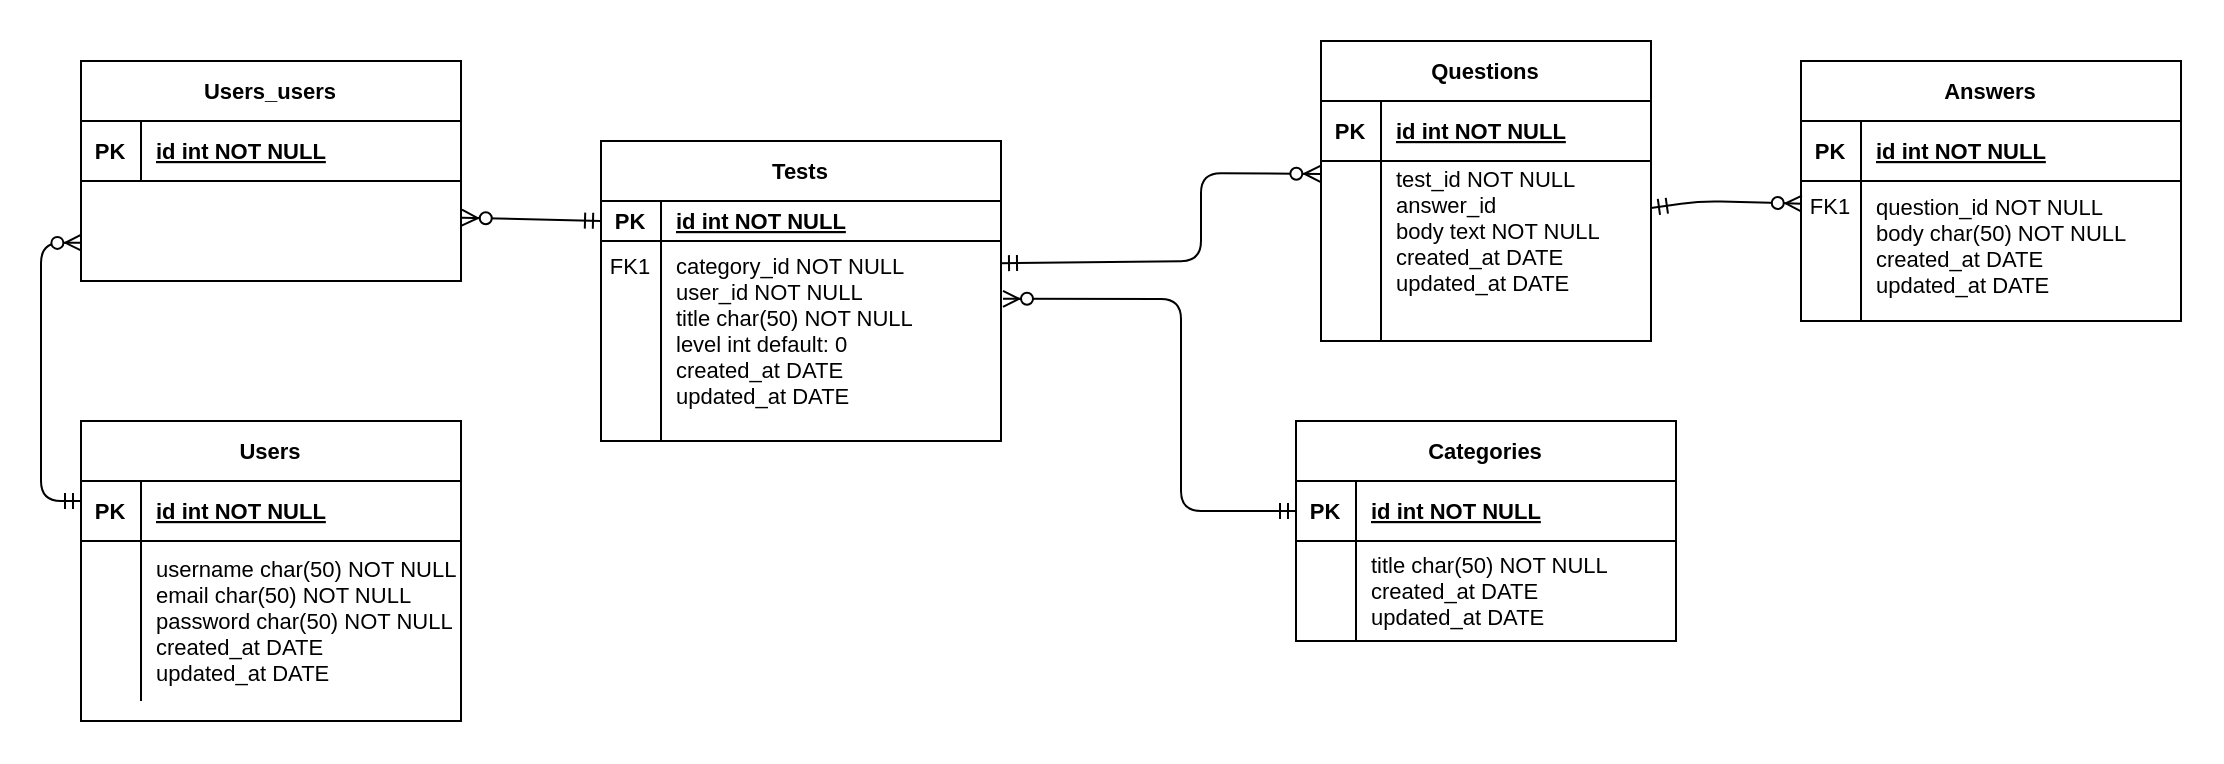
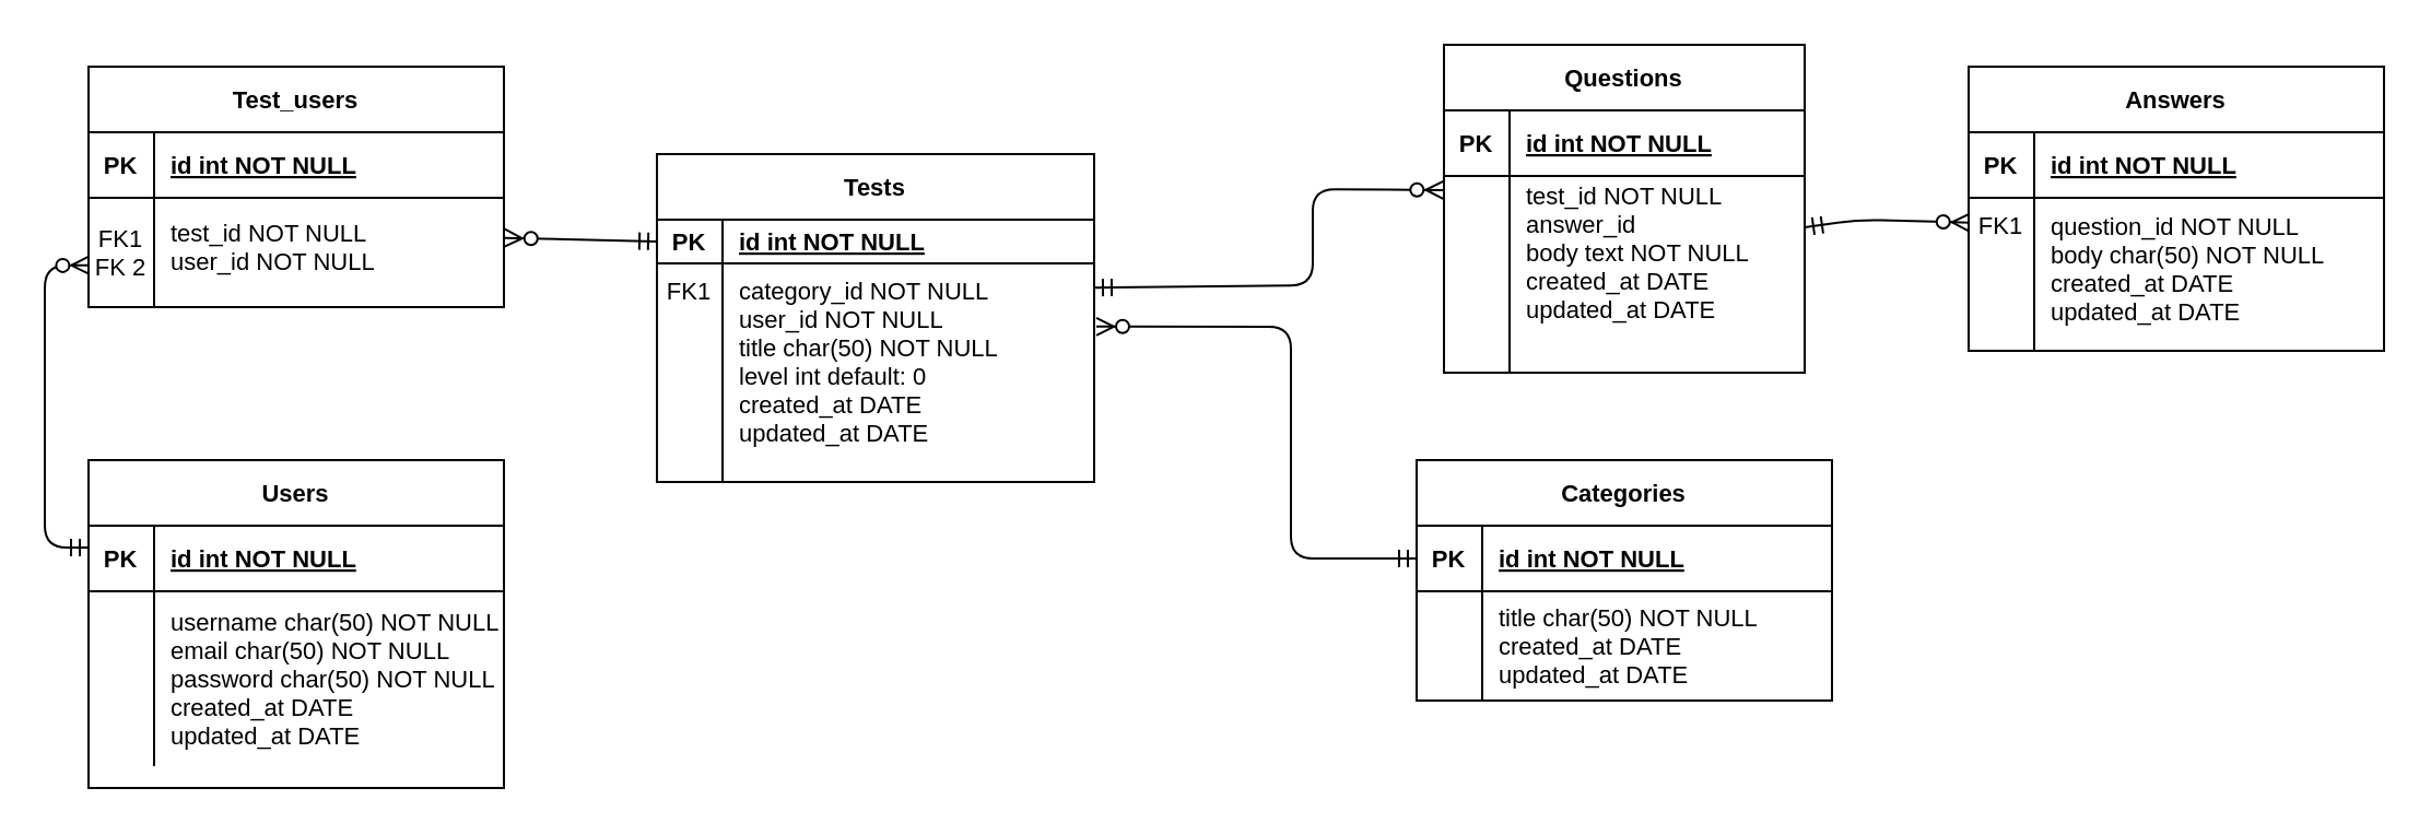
- <mxCell id="36" value="Users_users" style="shape=table;startSize=30;container=1;collapsible=1;childLayout=tableLayout;fixedRows=1;rowLines=0;fontStyle=1;align=center;resizeLast=1;fontSize=11;" parent="1" vertex="1"><mxGeometry x="40" y="30" width="190" height="110" as="geometry" /></mxCell>
+ <mxCell id="36" value="Test_users" style="shape=table;startSize=30;container=1;collapsible=1;childLayout=tableLayout;fixedRows=1;rowLines=0;fontStyle=1;align=center;resizeLast=1;fontSize=11;" parent="1" vertex="1"><mxGeometry x="40" y="30" width="190" height="110" as="geometry" /></mxCell>
+ <mxCell id="41" value="FK1&#10;FK 2" style="shape=partialRectangle;overflow=hidden;connectable=0;fillColor=none;top=0;left=0;bottom=0;right=0;fontSize=11;" parent="40" vertex="1"><mxGeometry width="30" height="50" as="geometry" /></mxCell>
+ <mxCell id="42" value="test_id NOT NULL&#10;user_id NOT NULL" style="shape=partialRectangle;overflow=hidden;connectable=0;fillColor=none;top=0;left=0;bottom=0;right=0;align=left;spacingLeft=6;fontSize=11;spacingTop=-5;" parent="40" vertex="1"><mxGeometry x="30" width="160" height="50" as="geometry" /></mxCell>
